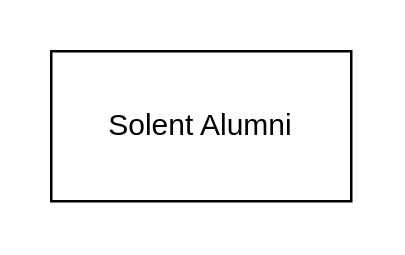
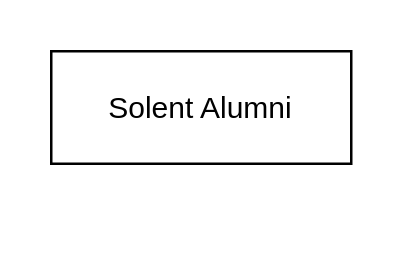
- <mxCell id="2" value="Solent Alumni" style="rounded=0;whiteSpace=wrap;html=1;" vertex="1" parent="1"><mxGeometry x="20" y="20" width="120" height="60" as="geometry" /></mxCell>
+ <mxCell id="2" value="Solent Alumni" style="rounded=0;whiteSpace=wrap;html=1;" vertex="1" parent="1"><mxGeometry x="20" y="20" width="120" height="45" as="geometry" /></mxCell>
